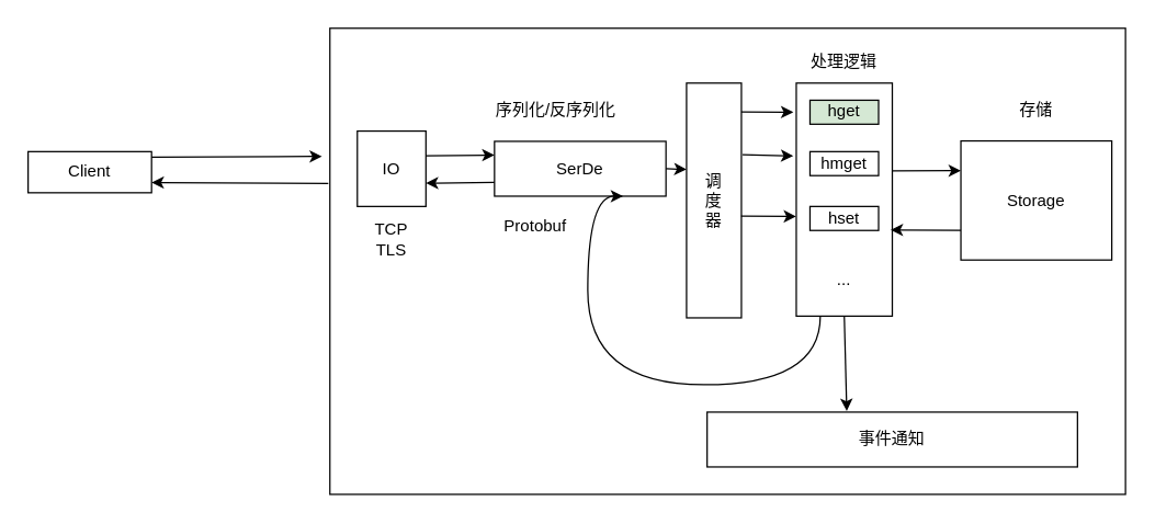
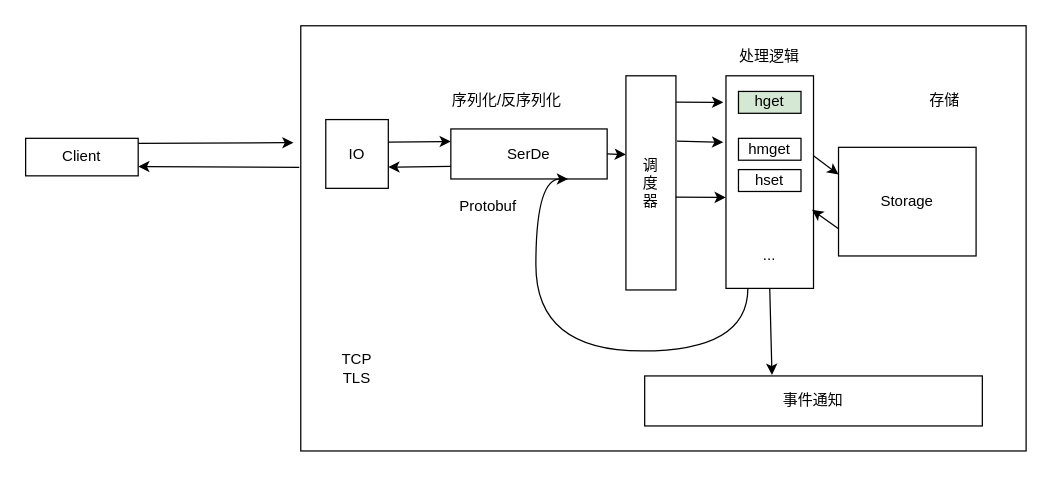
- <mxCell id="12" value="Storage" style="rounded=0;whiteSpace=wrap;html=1;" vertex="1" parent="1"><mxGeometry x="700" y="102.19" width="110" height="86.87" as="geometry" /></mxCell>
+ <mxCell id="12" value="Storage" style="rounded=0;whiteSpace=wrap;html=1;" vertex="1" parent="1"><mxGeometry x="670" y="117.19" width="110" height="86.87" as="geometry" /></mxCell>
- <mxCell id="19" value="hset" style="rounded=0;whiteSpace=wrap;html=1;" vertex="1" parent="1"><mxGeometry x="590" y="150" width="50" height="17.5" as="geometry" /></mxCell>
+ <mxCell id="19" value="hset" style="rounded=0;whiteSpace=wrap;html=1;" vertex="1" parent="1"><mxGeometry x="590" y="135" width="50" height="17.5" as="geometry" /></mxCell>
- <mxCell id="21" value="TCP&lt;br&gt;TLS" style="text;html=1;strokeColor=none;fillColor=none;align=center;verticalAlign=middle;whiteSpace=wrap;rounded=0;" vertex="1" parent="1"><mxGeometry x="255" y="159.06" width="60" height="30" as="geometry" /></mxCell>
+ <mxCell id="21" value="TCP&lt;br&gt;TLS" style="text;html=1;strokeColor=none;fillColor=none;align=center;verticalAlign=middle;whiteSpace=wrap;rounded=0;" vertex="1" parent="1"><mxGeometry x="255" y="279.06" width="60" height="30" as="geometry" /></mxCell>
